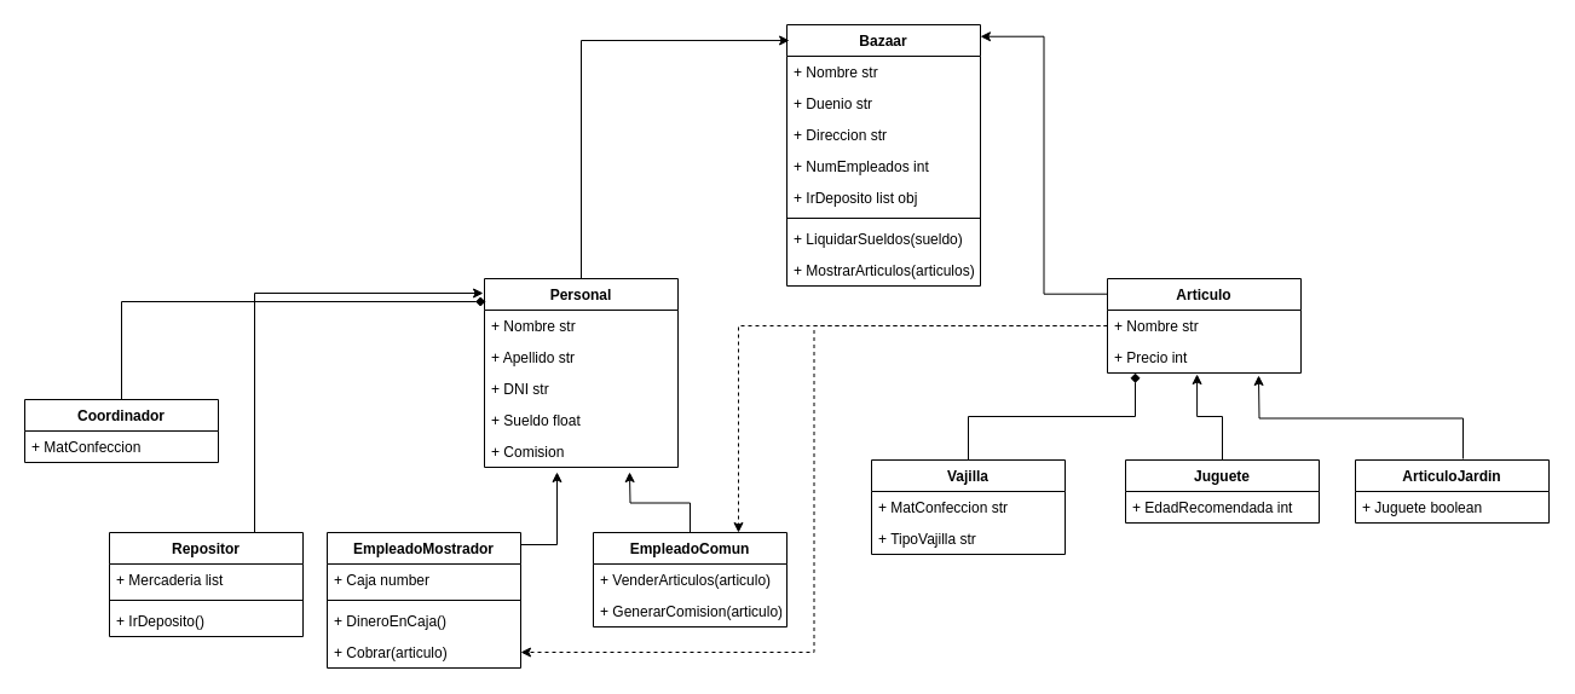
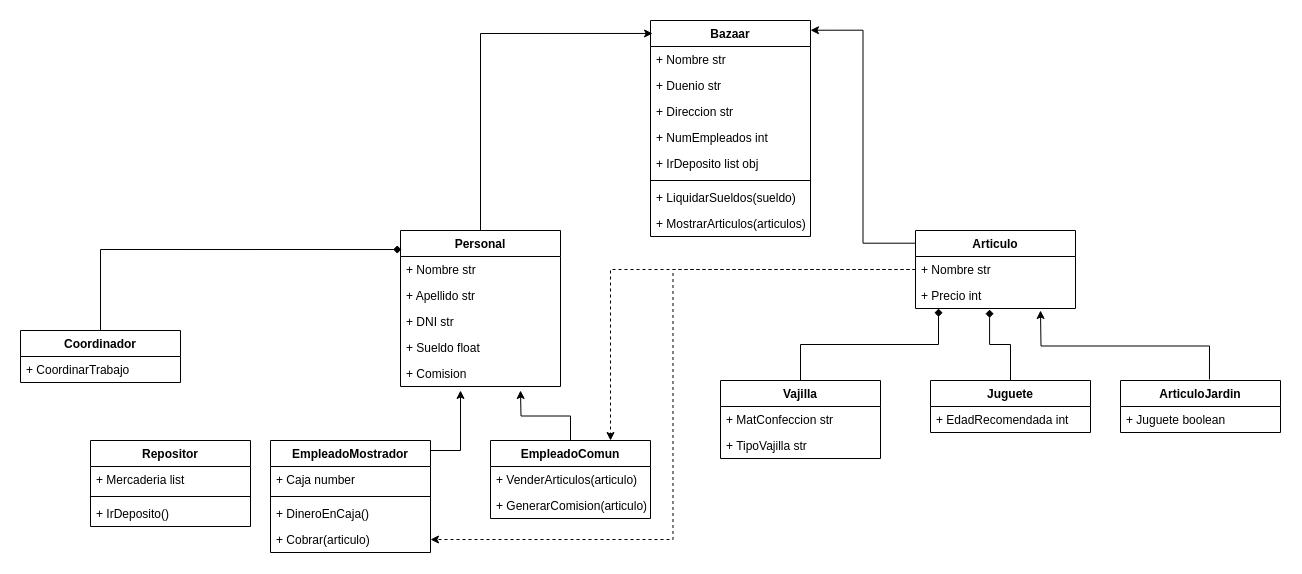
- <mxCell id="44" style="edgeStyle=orthogonalEdgeStyle;rounded=0;orthogonalLoop=1;jettySize=auto;html=1;entryX=-0.006;entryY=0.077;entryDx=0;entryDy=0;entryPerimeter=0;exitX=0.75;exitY=0;exitDx=0;exitDy=0;" parent="1" source="45" target="26" edge="1"><mxGeometry relative="1" as="geometry" /></mxCell>
- <mxCell id="19" style="edgeStyle=orthogonalEdgeStyle;rounded=0;orthogonalLoop=1;jettySize=auto;html=1;entryX=0.463;entryY=1.038;entryDx=0;entryDy=0;entryPerimeter=0;" parent="1" source="20" target="14" edge="1"><mxGeometry relative="1" as="geometry"><mxPoint x="990" y="320" as="targetPoint" /></mxGeometry></mxCell>
+ <mxCell id="19" style="edgeStyle=orthogonalEdgeStyle;rounded=0;orthogonalLoop=1;jettySize=auto;html=1;entryX=0.463;entryY=1.038;entryDx=0;entryDy=0;entryPerimeter=0;endArrow=diamond;" parent="1" source="20" target="14" edge="1"><mxGeometry relative="1" as="geometry"><mxPoint x="990" y="320" as="targetPoint" /></mxGeometry></mxCell>
- <mxCell id="51" value="+ MatConfeccion" style="text;strokeColor=none;fillColor=none;align=left;verticalAlign=top;spacingLeft=4;spacingRight=4;overflow=hidden;rotatable=0;points=[[0,0.5],[1,0.5]];portConstraint=eastwest;" parent="50" vertex="1"><mxGeometry y="26" width="160" height="26" as="geometry" /></mxCell>
+ <mxCell id="51" value="+ CoordinarTrabajo" style="text;strokeColor=none;fillColor=none;align=left;verticalAlign=top;spacingLeft=4;spacingRight=4;overflow=hidden;rotatable=0;points=[[0,0.5],[1,0.5]];portConstraint=eastwest;" parent="50" vertex="1"><mxGeometry y="26" width="160" height="26" as="geometry" /></mxCell>
